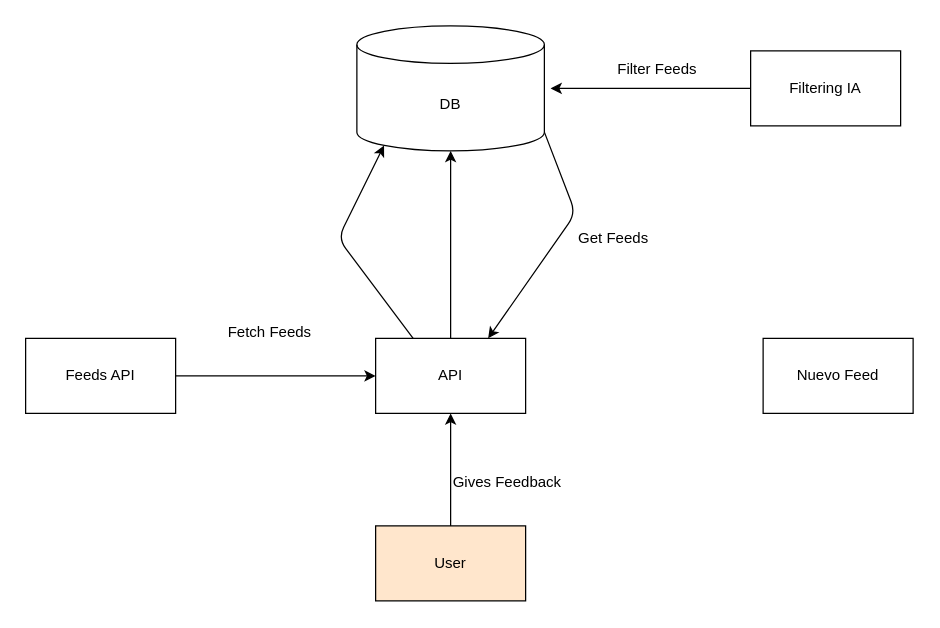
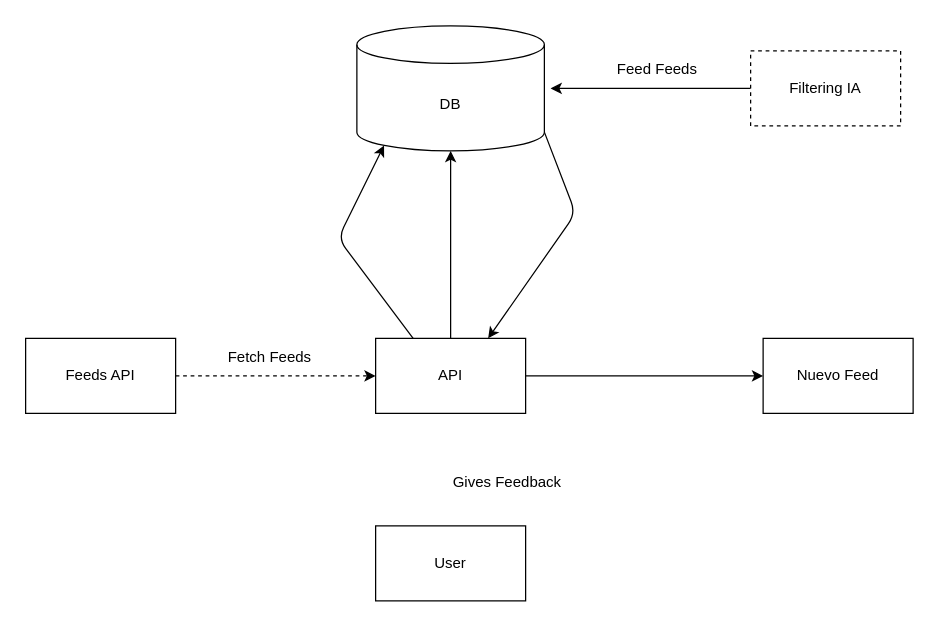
- <mxCell id="15" value="Filter Feeds" style="text;html=1;align=center;verticalAlign=middle;resizable=0;points=[];autosize=1;strokeColor=none;fillColor=none;" vertex="1" parent="1"><mxGeometry x="480" y="40" width="90" height="30" as="geometry" /></mxCell>
+ <mxCell id="15" value="Feed Feeds" style="text;html=1;align=center;verticalAlign=middle;resizable=0;points=[];autosize=1;strokeColor=none;fillColor=none;" vertex="1" parent="1"><mxGeometry x="480" y="40" width="90" height="30" as="geometry" /></mxCell>
- <mxCell id="14" value="Filtering IA" style="rounded=0;whiteSpace=wrap;html=1;" vertex="1" parent="1"><mxGeometry x="600" y="40" width="120" height="60" as="geometry" /></mxCell>
+ <mxCell id="14" value="Filtering IA" style="rounded=0;whiteSpace=wrap;html=1;dashed=1;" vertex="1" parent="1"><mxGeometry x="600" y="40" width="120" height="60" as="geometry" /></mxCell>
- <mxCell id="12" value="Get Feeds" style="text;html=1;align=center;verticalAlign=middle;resizable=0;points=[];autosize=1;strokeColor=none;fillColor=none;" vertex="1" parent="1"><mxGeometry x="450" y="175" width="80" height="30" as="geometry" /></mxCell>
- <mxCell id="11" value="Fetch Feeds" style="text;html=1;align=center;verticalAlign=middle;resizable=0;points=[];autosize=1;strokeColor=none;fillColor=none;" vertex="1" parent="1"><mxGeometry x="170" y="250" width="90" height="30" as="geometry" /></mxCell>
+ <mxCell id="11" value="Fetch Feeds" style="text;html=1;align=center;verticalAlign=middle;resizable=0;points=[];autosize=1;strokeColor=none;fillColor=none;" vertex="1" parent="1"><mxGeometry x="170" y="270" width="90" height="30" as="geometry" /></mxCell>
- <mxCell id="2" style="edgeStyle=none;html=1;exitX=1;exitY=0.5;exitDx=0;exitDy=0;entryX=0;entryY=0.5;entryDx=0;entryDy=0;" edge="1" parent="1" source="3" target="10"><mxGeometry relative="1" as="geometry" /></mxCell>
+ <mxCell id="2" style="edgeStyle=none;html=1;exitX=1;exitY=0.5;exitDx=0;exitDy=0;entryX=0;entryY=0.5;entryDx=0;entryDy=0;dashed=1;" edge="1" parent="1" source="3" target="10"><mxGeometry relative="1" as="geometry" /></mxCell>
+ <mxCell id="8" style="edgeStyle=none;html=1;exitX=1;exitY=0.5;exitDx=0;exitDy=0;" edge="1" parent="1" source="10" target="6"><mxGeometry relative="1" as="geometry" /></mxCell>
- <mxCell id="16" style="edgeStyle=none;html=1;exitX=0.5;exitY=0;exitDx=0;exitDy=0;entryX=0.5;entryY=1;entryDx=0;entryDy=0;" edge="1" parent="1" source="17" target="10"><mxGeometry relative="1" as="geometry" /></mxCell>
- <mxCell id="17" value="User" style="rounded=0;whiteSpace=wrap;html=1;fillColor=#ffe6cc;" vertex="1" parent="1"><mxGeometry x="300" y="420" width="120" height="60" as="geometry" /></mxCell>
+ <mxCell id="17" value="User" style="rounded=0;whiteSpace=wrap;html=1;" vertex="1" parent="1"><mxGeometry x="300" y="420" width="120" height="60" as="geometry" /></mxCell>
